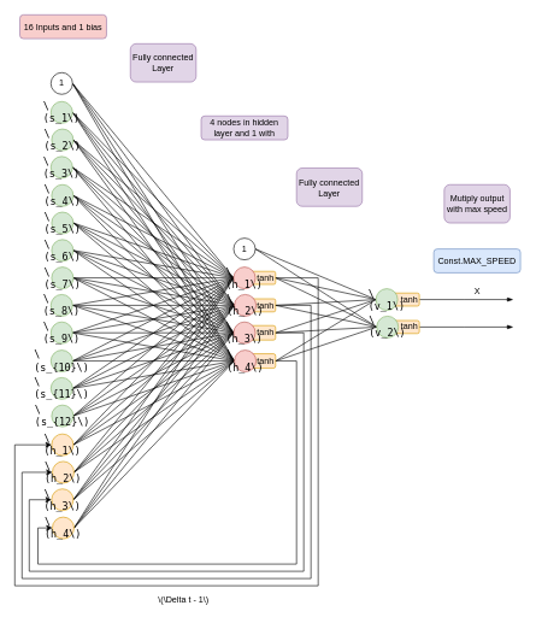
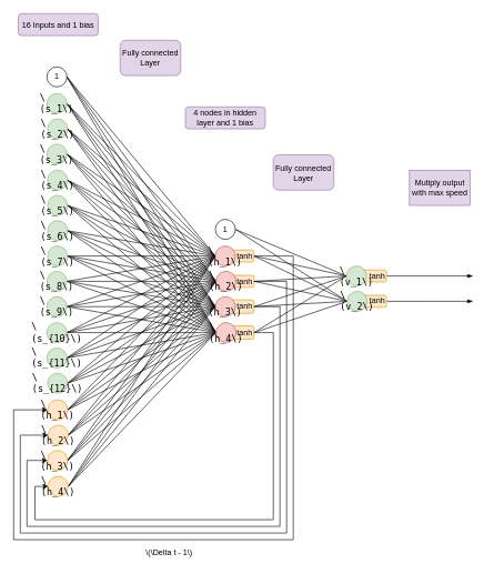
- <mxCell id="120" value="16 Inputs and 1 bias" style="rounded=1;whiteSpace=wrap;html=1;labelBackgroundColor=none;strokeColor=#9673a6;align=center;fillColor=#f8cecc;" vertex="1" parent="1"><mxGeometry x="27" y="20" width="120" height="33" as="geometry" /></mxCell>
+ <mxCell id="120" value="16 Inputs and 1 bias" style="rounded=1;whiteSpace=wrap;html=1;labelBackgroundColor=none;strokeColor=#9673a6;align=center;fillColor=#e1d5e7;" vertex="1" parent="1"><mxGeometry x="27" y="20" width="120" height="33" as="geometry" /></mxCell>
- <mxCell id="119" value="4 nodes in hidden layer and 1 with" style="rounded=1;whiteSpace=wrap;html=1;labelBackgroundColor=none;strokeColor=#9673a6;align=center;fillColor=#e1d5e7;" vertex="1" parent="1"><mxGeometry x="278" y="160" width="120" height="33" as="geometry" /></mxCell>
+ <mxCell id="119" value="4 nodes in hidden layer and 1 bias" style="rounded=1;whiteSpace=wrap;html=1;labelBackgroundColor=none;strokeColor=#9673a6;align=center;fillColor=#e1d5e7;" vertex="1" parent="1"><mxGeometry x="278" y="160" width="120" height="33" as="geometry" /></mxCell>
- <mxCell id="123" value="Mutiply output with max speed" style="rounded=1;whiteSpace=wrap;html=1;labelBackgroundColor=none;strokeColor=#9673a6;align=center;fillColor=#e1d5e7;" vertex="1" parent="1"><mxGeometry x="614.5" y="255" width="91" height="53" as="geometry" /></mxCell>
+ <mxCell id="123" value="Mutiply output with max speed" style="whiteSpace=wrap;html=1;labelBackgroundColor=none;strokeColor=#9673a6;align=center;fillColor=#e1d5e7;rounded=0;" vertex="1" parent="1"><mxGeometry x="614.5" y="255" width="91" height="53" as="geometry" /></mxCell>
- <mxCell id="116" value="Const.MAX_SPEED" style="rounded=1;whiteSpace=wrap;html=1;labelBackgroundColor=none;strokeColor=#6c8ebf;align=center;fillColor=#dae8fc;" vertex="1" parent="1"><mxGeometry x="600" y="344" width="120" height="33" as="geometry" /></mxCell>
- <mxCell id="117" value="X" style="text;html=1;align=center;verticalAlign=middle;resizable=0;points=[];autosize=1;fontColor=#000000;" vertex="1" parent="1"><mxGeometry x="650" y="393" width="20" height="20" as="geometry" /></mxCell>
